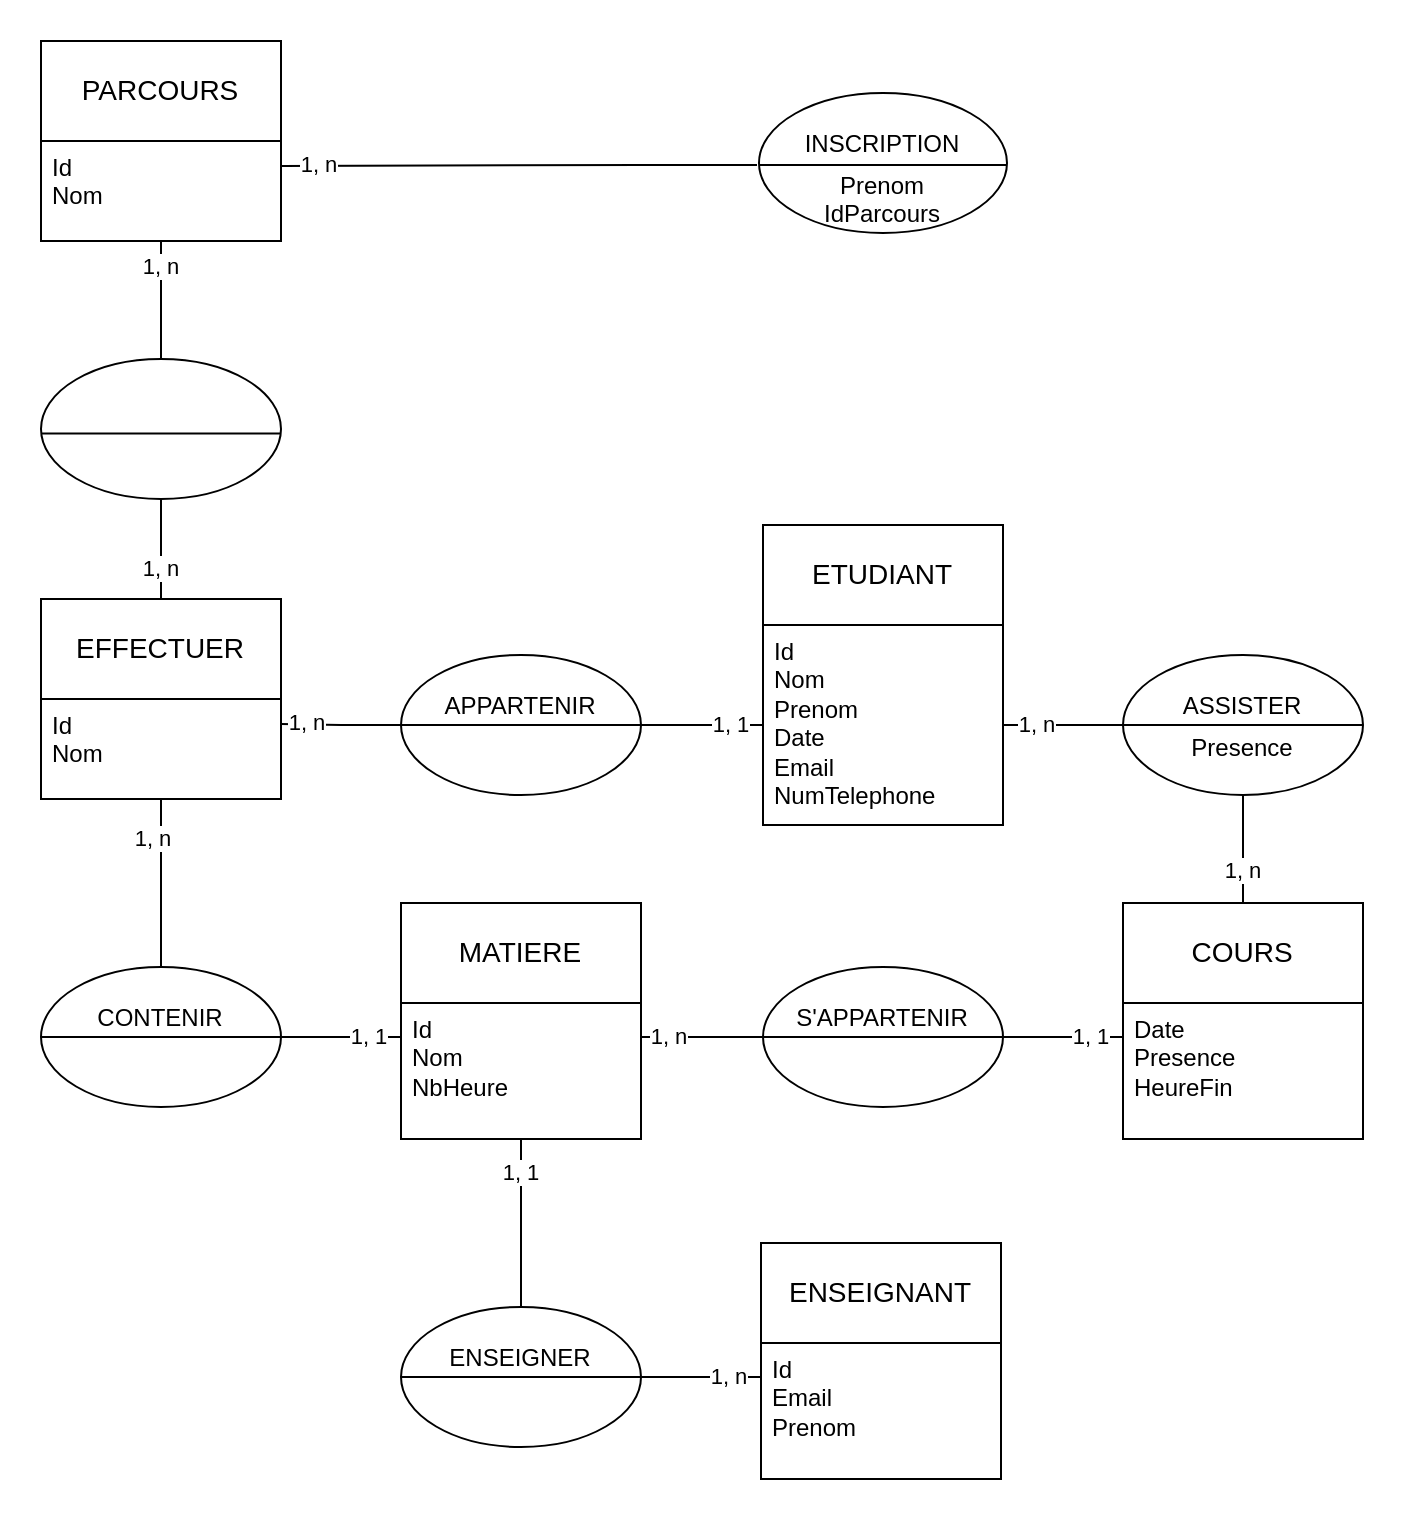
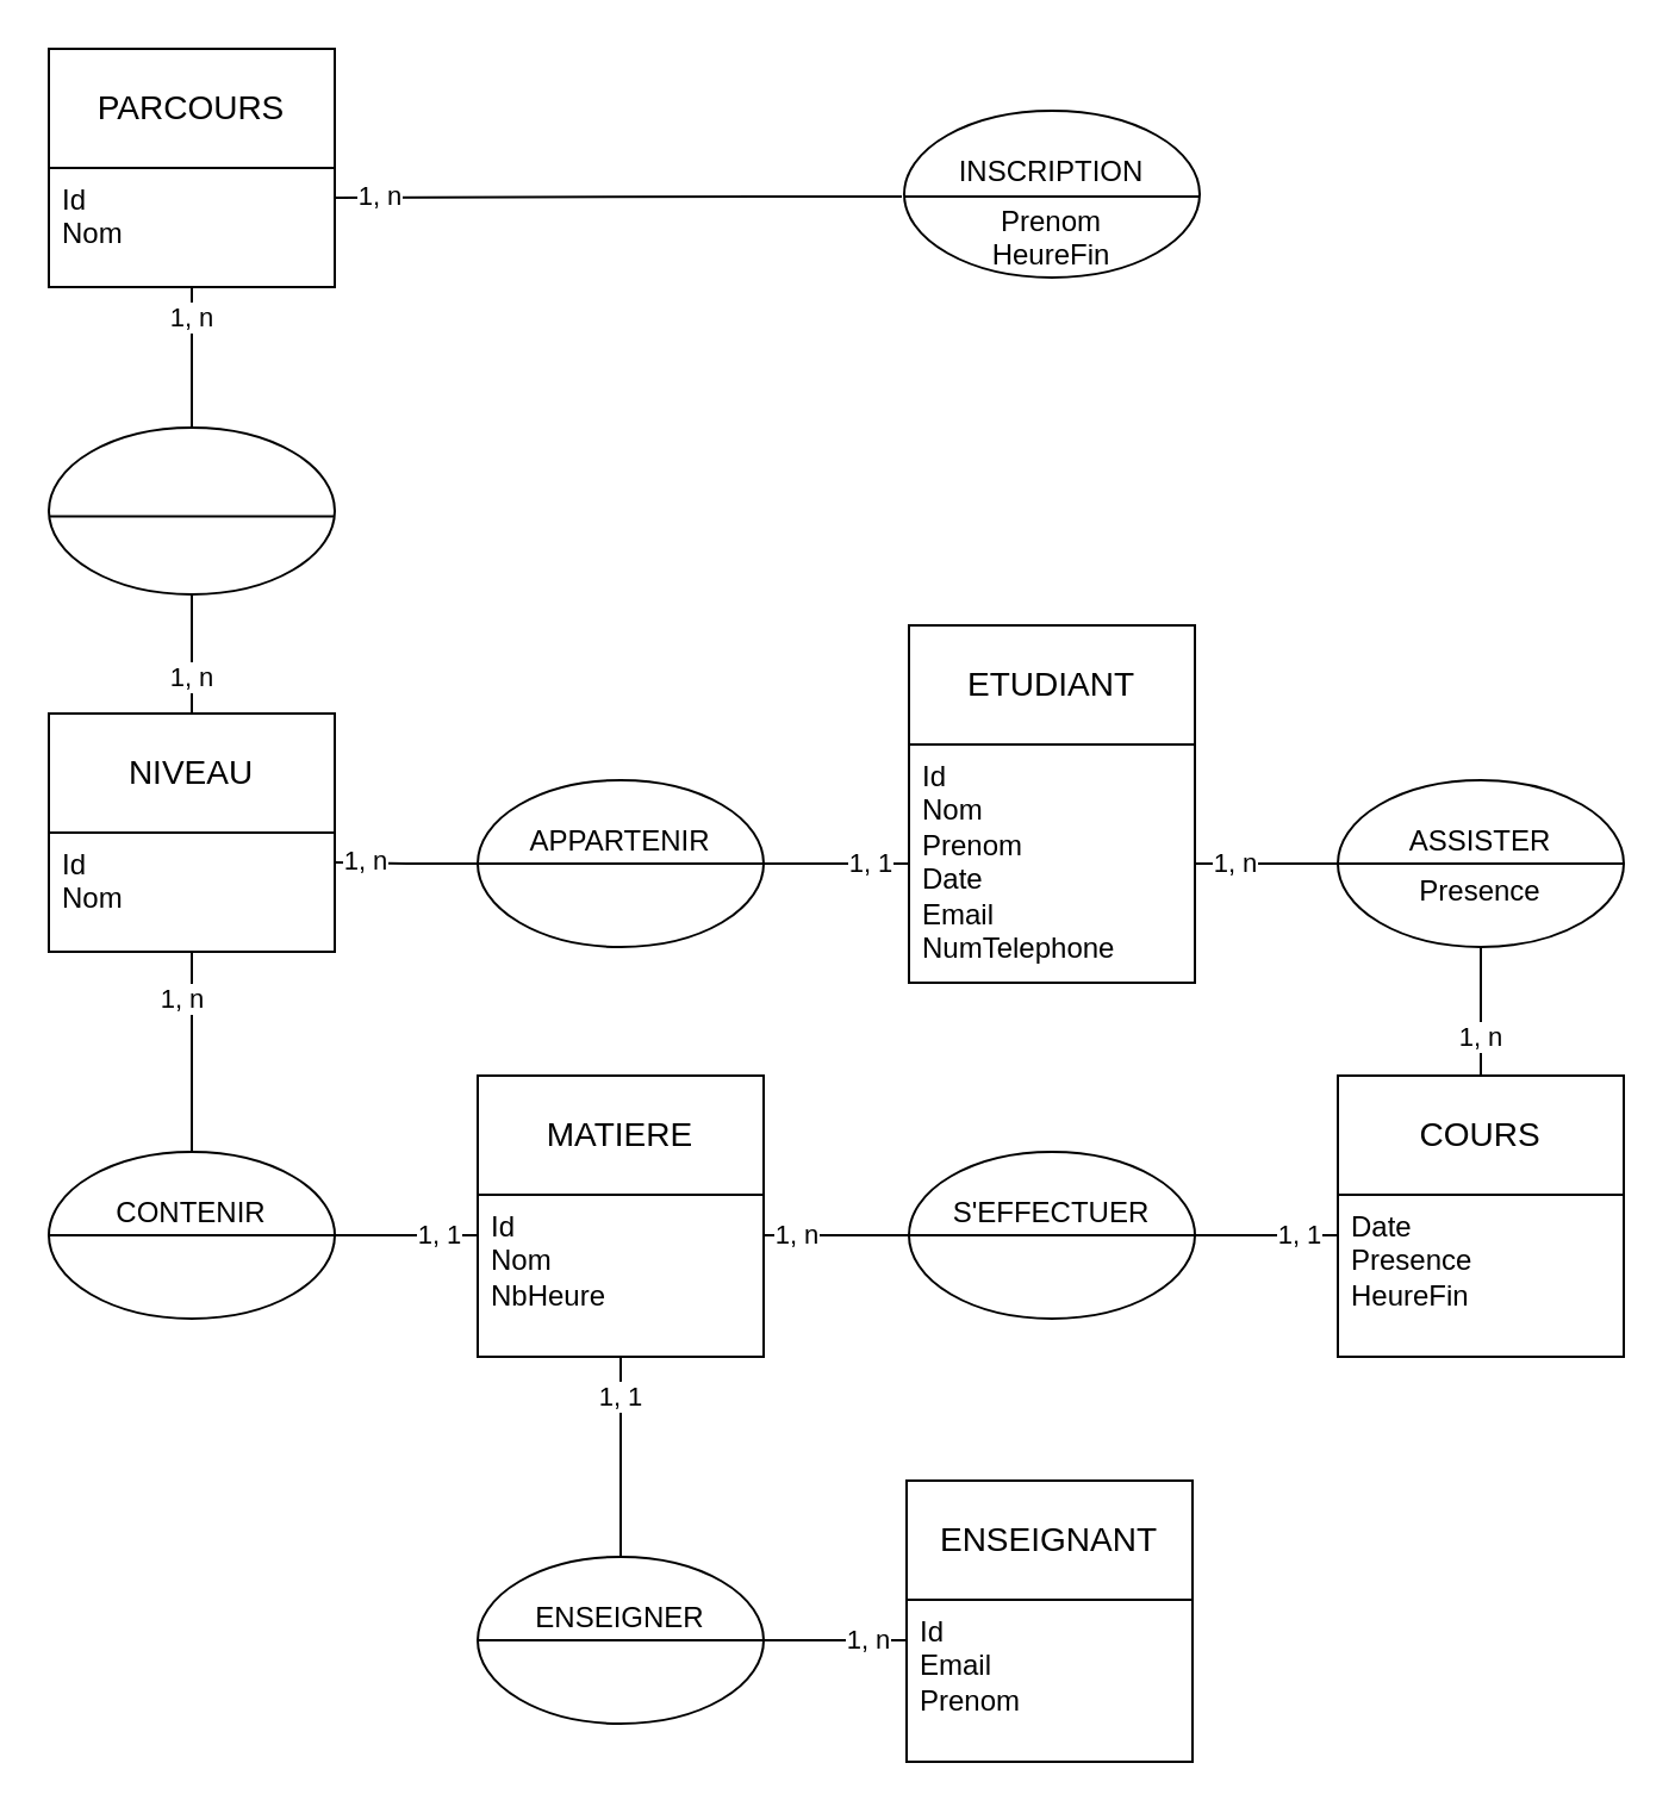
- <mxCell id="33" value="IdParcours" style="text;html=1;align=center;verticalAlign=middle;rotatable=0;fillColor=none;strokeColor=none;whiteSpace=wrap;" vertex="1" parent="29"><mxGeometry y="52.501" width="124.0" height="17.499" as="geometry" /></mxCell>
+ <mxCell id="33" value="HeureFin" style="text;html=1;align=center;verticalAlign=middle;rotatable=0;fillColor=none;strokeColor=none;whiteSpace=wrap;" vertex="1" parent="29"><mxGeometry y="52.501" width="124.0" height="17.499" as="geometry" /></mxCell>
- <mxCell id="4" value="EFFECTUER" style="swimlane;childLayout=stackLayout;horizontal=1;startSize=50;horizontalStack=0;rounded=0;fontSize=14;fontStyle=0;strokeWidth=1;resizeParent=0;resizeLast=1;shadow=0;dashed=0;align=center;arcSize=4;whiteSpace=wrap;html=1;" parent="1" vertex="1"><mxGeometry x="20" y="299" width="120" height="100" as="geometry" /></mxCell>
+ <mxCell id="4" value="NIVEAU" style="swimlane;childLayout=stackLayout;horizontal=1;startSize=50;horizontalStack=0;rounded=0;fontSize=14;fontStyle=0;strokeWidth=1;resizeParent=0;resizeLast=1;shadow=0;dashed=0;align=center;arcSize=4;whiteSpace=wrap;html=1;" parent="1" vertex="1"><mxGeometry x="20" y="299" width="120" height="100" as="geometry" /></mxCell>
- <mxCell id="43" value="S'APPARTENIR" style="html=1;strokeColor=none;fillColor=none;align=center;verticalAlign=middle;rotatable=0;whiteSpace=wrap;" vertex="1" parent="42"><mxGeometry y="16.8" width="120" height="17.5" as="geometry" /></mxCell>
+ <mxCell id="43" value="S'EFFECTUER" style="html=1;strokeColor=none;fillColor=none;align=center;verticalAlign=middle;rotatable=0;whiteSpace=wrap;" vertex="1" parent="42"><mxGeometry y="16.8" width="120" height="17.5" as="geometry" /></mxCell>
